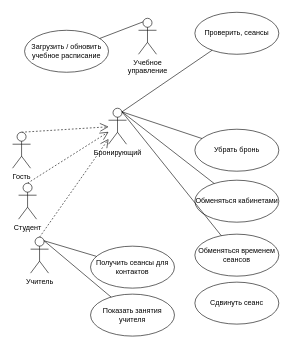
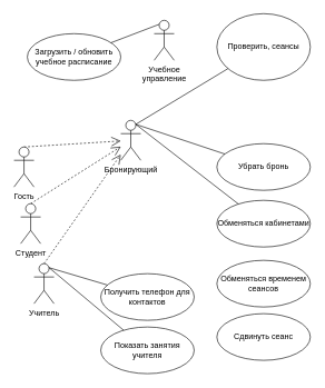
- <mxCell id="4" value="Проверить, сеансы" style="ellipse;whiteSpace=wrap;html=1;" vertex="1" parent="1"><mxGeometry x="324" y="20" width="140" height="70" as="geometry" /></mxCell>
+ <mxCell id="4" value="Проверить, сеансы" style="ellipse;whiteSpace=wrap;html=1;" vertex="1" parent="1"><mxGeometry x="324" y="20" width="140" height="100" as="geometry" /></mxCell>
- <mxCell id="16" value="" style="endArrow=none;endFill=0;endSize=12;html=1;rounded=0;exitX=0.75;exitY=0.1;exitDx=0;exitDy=0;exitPerimeter=0;" edge="1" parent="1" source="12" target="14"><mxGeometry width="160" relative="1" as="geometry"><mxPoint x="223" y="206" as="sourcePoint" /><mxPoint x="335" y="305" as="targetPoint" /></mxGeometry></mxCell>
- <mxCell id="17" value="Получить сеансы для контактов" style="ellipse;whiteSpace=wrap;html=1;" vertex="1" parent="1"><mxGeometry x="150" y="410" width="140" height="70" as="geometry" /></mxCell>
+ <mxCell id="17" value="Получить телефон для контактов" style="ellipse;whiteSpace=wrap;html=1;" vertex="1" parent="1"><mxGeometry x="150" y="410" width="140" height="70" as="geometry" /></mxCell>
